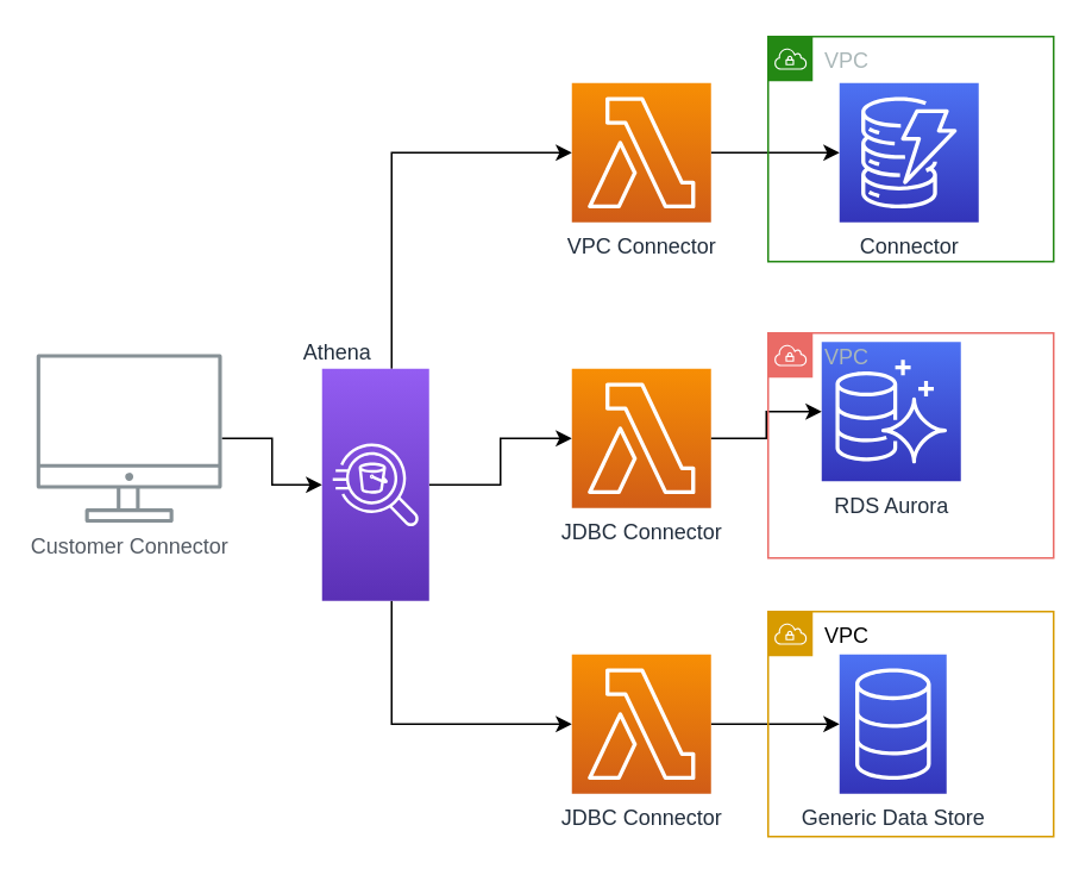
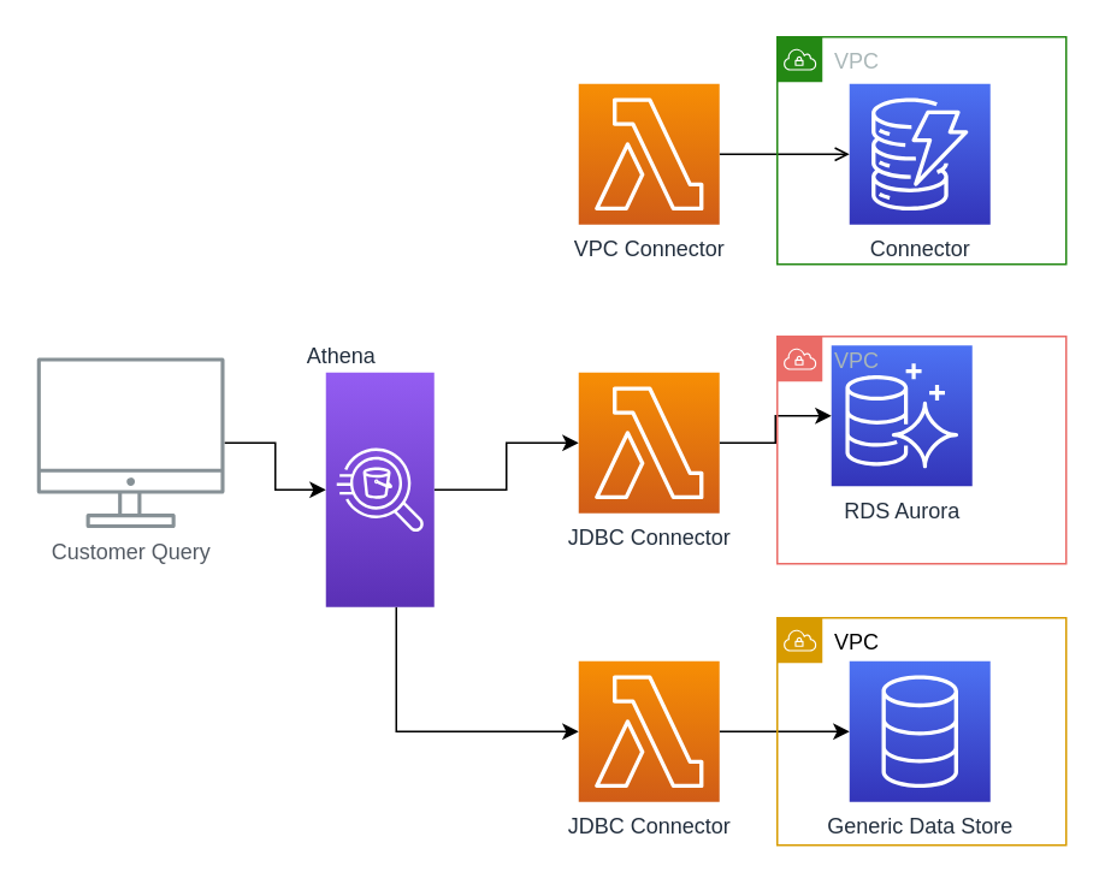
- <mxCell id="13" value="" style="edgeStyle=orthogonalEdgeStyle;rounded=0;orthogonalLoop=1;jettySize=auto;html=1;" edge="1" parent="1" source="14" target="8"><mxGeometry relative="1" as="geometry" /></mxCell>
+ <mxCell id="13" value="" style="edgeStyle=orthogonalEdgeStyle;rounded=0;orthogonalLoop=1;jettySize=auto;html=1;endArrow=open;" edge="1" parent="1" source="14" target="8"><mxGeometry relative="1" as="geometry" /></mxCell>
- <mxCell id="5" style="edgeStyle=orthogonalEdgeStyle;rounded=0;orthogonalLoop=1;jettySize=auto;html=1;" edge="1" parent="1" source="7" target="14"><mxGeometry relative="1" as="geometry"><Array as="points"><mxPoint x="219" y="85" /></Array></mxGeometry></mxCell>
- <mxCell id="3" value="Customer Connector" style="outlineConnect=0;gradientColor=none;fontColor=#545B64;strokeColor=none;fillColor=#879196;dashed=0;verticalLabelPosition=bottom;verticalAlign=top;align=center;html=1;fontSize=12;fontStyle=0;aspect=fixed;shape=mxgraph.aws4.illustration_desktop;pointerEvents=1;labelBackgroundColor=#ffffff;" parent="1" vertex="1"><mxGeometry x="20" y="197.75" width="103.85" height="94.5" as="geometry" /></mxCell>
+ <mxCell id="3" value="Customer Query" style="outlineConnect=0;gradientColor=none;fontColor=#545B64;strokeColor=none;fillColor=#879196;dashed=0;verticalLabelPosition=bottom;verticalAlign=top;align=center;html=1;fontSize=12;fontStyle=0;aspect=fixed;shape=mxgraph.aws4.illustration_desktop;pointerEvents=1;labelBackgroundColor=#ffffff;" parent="1" vertex="1"><mxGeometry x="20" y="197.75" width="103.85" height="94.5" as="geometry" /></mxCell>
- <mxCell id="10" value="Generic Data Store" style="points=[[0,0,0],[0.25,0,0],[0.5,0,0],[0.75,0,0],[1,0,0],[0,1,0],[0.25,1,0],[0.5,1,0],[0.75,1,0],[1,1,0],[0,0.25,0],[0,0.5,0],[0,0.75,0],[1,0.25,0],[1,0.5,0],[1,0.75,0]];outlineConnect=0;fontColor=#232F3E;gradientColor=#4D72F3;gradientDirection=north;fillColor=#3334B9;strokeColor=#ffffff;dashed=0;verticalLabelPosition=bottom;verticalAlign=top;align=center;html=1;fontSize=12;fontStyle=0;aspect=fixed;shape=mxgraph.aws4.resourceIcon;resIcon=mxgraph.aws4.database;" vertex="1" parent="1"><mxGeometry x="470" y="366" width="60" height="78" as="geometry" /></mxCell>
+ <mxCell id="10" value="Generic Data Store" style="points=[[0,0,0],[0.25,0,0],[0.5,0,0],[0.75,0,0],[1,0,0],[0,1,0],[0.25,1,0],[0.5,1,0],[0.75,1,0],[1,1,0],[0,0.25,0],[0,0.5,0],[0,0.75,0],[1,0.25,0],[1,0.5,0],[1,0.75,0]];outlineConnect=0;fontColor=#232F3E;gradientColor=#4D72F3;gradientDirection=north;fillColor=#3334B9;strokeColor=#ffffff;dashed=0;verticalLabelPosition=bottom;verticalAlign=top;align=center;html=1;fontSize=12;fontStyle=0;aspect=fixed;shape=mxgraph.aws4.resourceIcon;resIcon=mxgraph.aws4.database;" vertex="1" parent="1"><mxGeometry x="470" y="366" width="78" height="78" as="geometry" /></mxCell>
